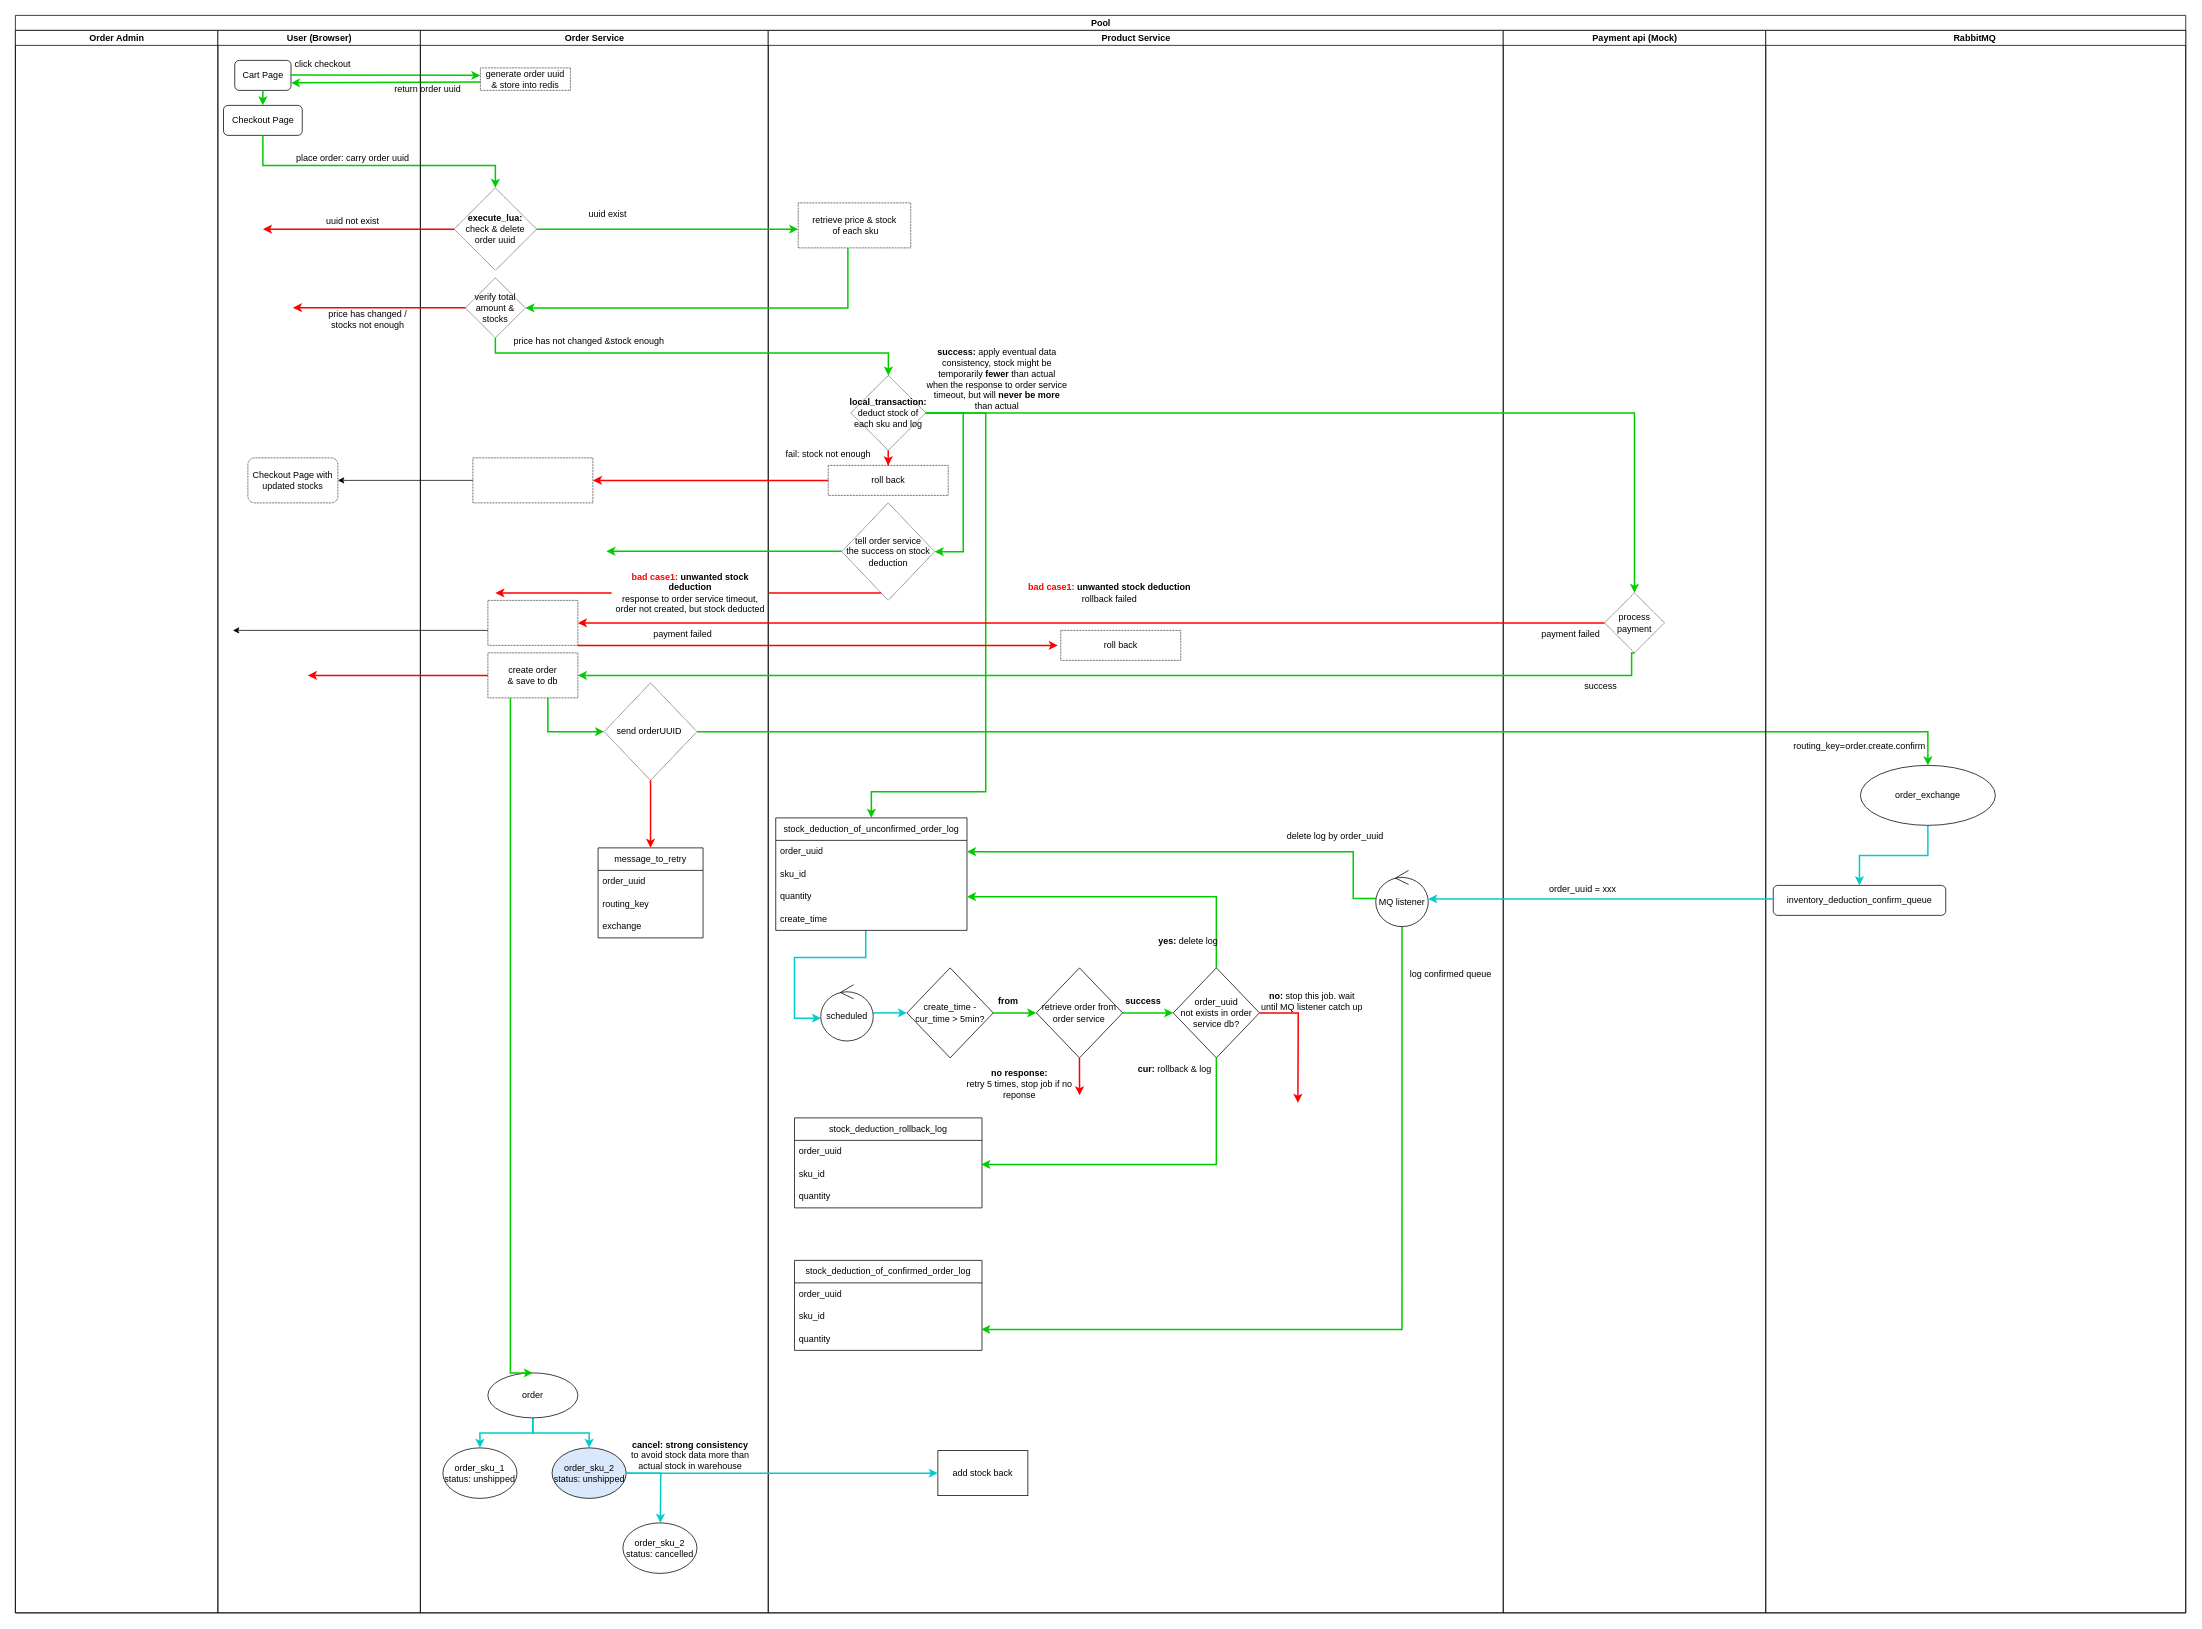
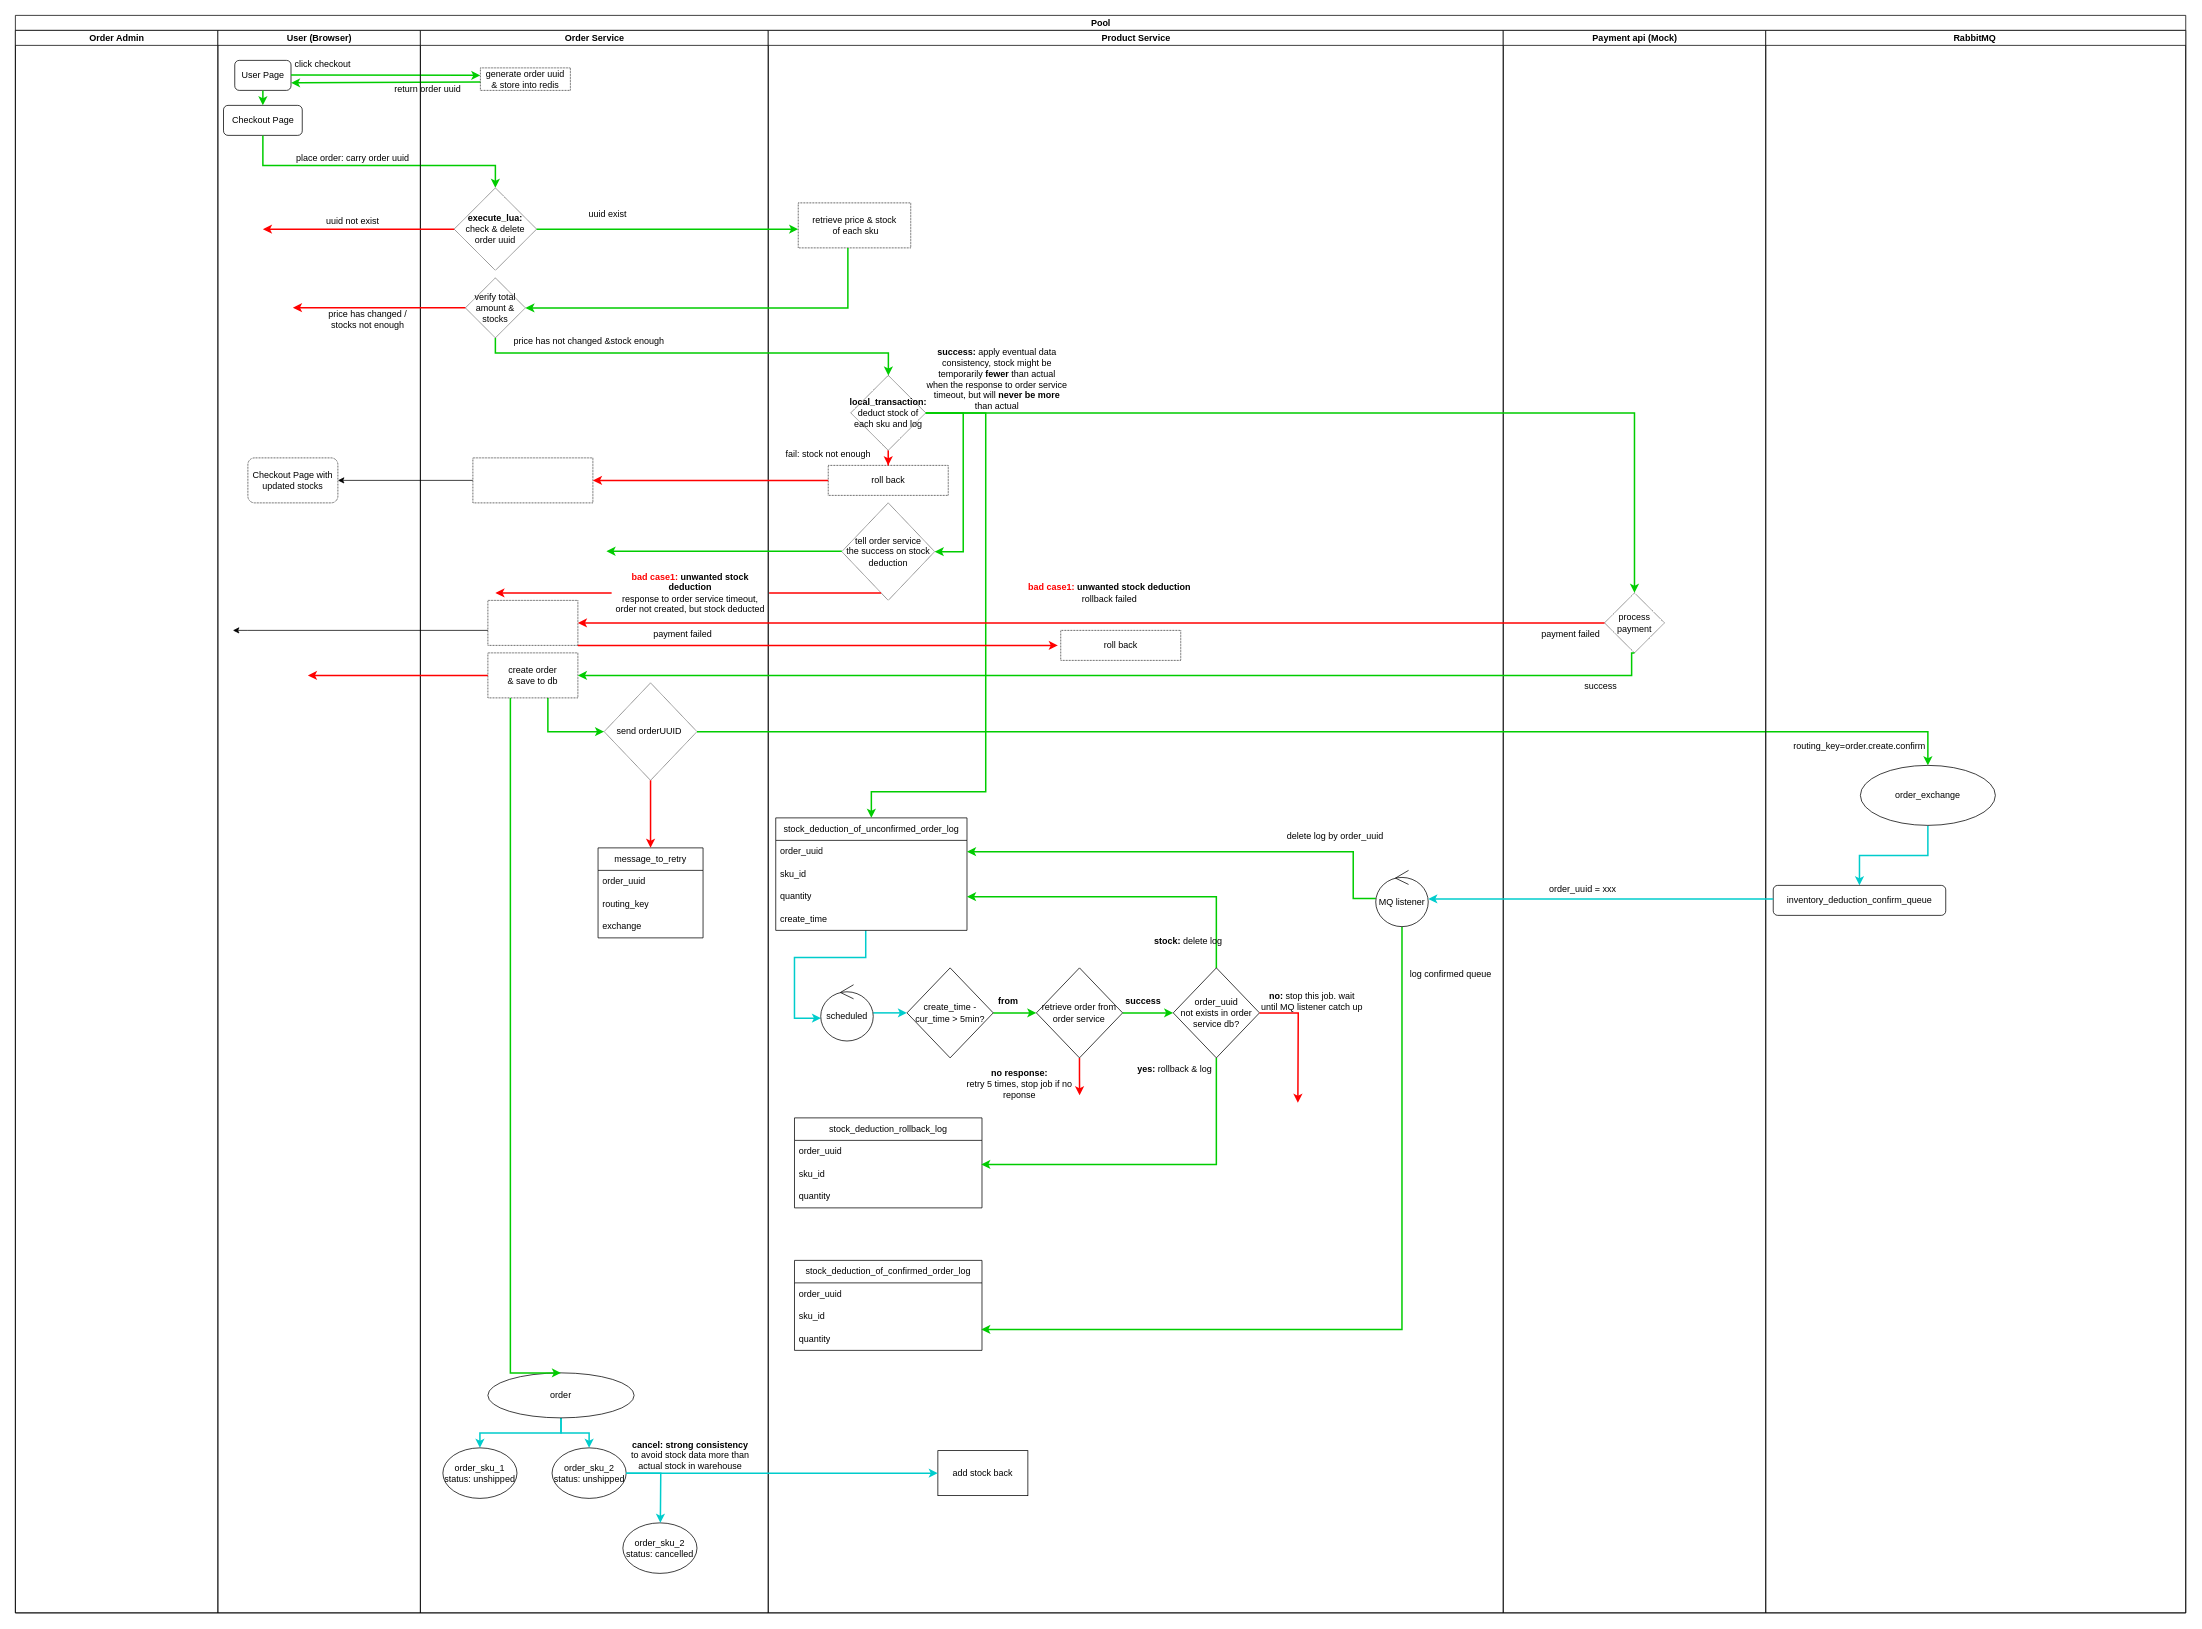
- <mxCell id="5" value="Cart Page" style="rounded=1;whiteSpace=wrap;html=1;" parent="4" vertex="1"><mxGeometry x="22.5" y="40" width="75" height="40" as="geometry" /></mxCell>
+ <mxCell id="5" value="User Page" style="rounded=1;whiteSpace=wrap;html=1;" parent="4" vertex="1"><mxGeometry x="22.5" y="40" width="75" height="40" as="geometry" /></mxCell>
- <mxCell id="73" value="&lt;b&gt;yes: &lt;/b&gt;delete log" style="text;strokeColor=none;align=center;fillColor=none;html=1;verticalAlign=middle;whiteSpace=wrap;rounded=0;" parent="43" vertex="1"><mxGeometry x="490" y="1200" width="140" height="30" as="geometry" /></mxCell>
+ <mxCell id="73" value="&lt;b&gt;stock: &lt;/b&gt;delete log" style="text;strokeColor=none;align=center;fillColor=none;html=1;verticalAlign=middle;whiteSpace=wrap;rounded=0;" parent="43" vertex="1"><mxGeometry x="490" y="1200" width="140" height="30" as="geometry" /></mxCell>
- <mxCell id="74" value="&lt;b&gt;cur: &lt;/b&gt;rollback &amp;amp; log" style="text;strokeColor=none;align=center;fillColor=none;html=1;verticalAlign=middle;whiteSpace=wrap;rounded=0;" parent="43" vertex="1"><mxGeometry x="472.5" y="1370" width="140" height="30" as="geometry" /></mxCell>
+ <mxCell id="74" value="&lt;b&gt;yes: &lt;/b&gt;rollback &amp;amp; log" style="text;strokeColor=none;align=center;fillColor=none;html=1;verticalAlign=middle;whiteSpace=wrap;rounded=0;" parent="43" vertex="1"><mxGeometry x="472.5" y="1370" width="140" height="30" as="geometry" /></mxCell>
- <mxCell id="32" value="order" style="ellipse;whiteSpace=wrap;html=1;strokeColor=#000000;strokeWidth=1;container=0;" parent="17" vertex="1"><mxGeometry x="90" y="1790" width="120" height="60" as="geometry" /></mxCell>
+ <mxCell id="32" value="order" style="ellipse;whiteSpace=wrap;html=1;strokeColor=#000000;strokeWidth=1;container=0;" parent="17" vertex="1"><mxGeometry x="90" y="1790" width="195" height="60" as="geometry" /></mxCell>
- <mxCell id="35" value="order_sku_2&lt;br style=&quot;border-color: var(--border-color);&quot;&gt;status: unshipped" style="ellipse;whiteSpace=wrap;html=1;strokeColor=#000000;strokeWidth=1;container=0;movable=1;resizable=1;rotatable=1;deletable=1;editable=1;connectable=1;fillColor=#dae8fc;" parent="17" vertex="1"><mxGeometry x="175.585" y="1889.999" width="98.824" height="67.368" as="geometry" /></mxCell>
+ <mxCell id="35" value="order_sku_2&lt;br style=&quot;border-color: var(--border-color);&quot;&gt;status: unshipped" style="ellipse;whiteSpace=wrap;html=1;strokeColor=#000000;strokeWidth=1;container=0;movable=1;resizable=1;rotatable=1;deletable=1;editable=1;connectable=1;" parent="17" vertex="1"><mxGeometry x="175.585" y="1889.999" width="98.824" height="67.368" as="geometry" /></mxCell>
